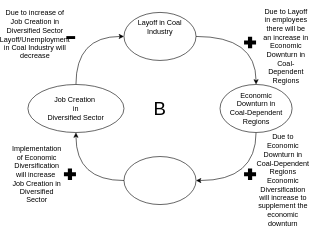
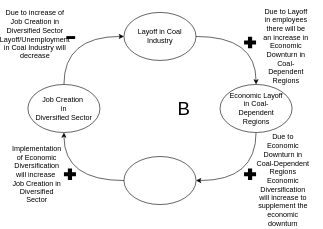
- <mxCell id="10" value="Layoff in Coal Industry" style="text;html=1;strokeColor=none;fillColor=none;align=center;verticalAlign=middle;whiteSpace=wrap;rounded=0;" vertex="1" parent="1"><mxGeometry x="210" y="30" width="100" height="30" as="geometry" /></mxCell>
+ <mxCell id="10" value="Layoff in Coal Industry" style="text;html=1;strokeColor=none;fillColor=none;align=center;verticalAlign=middle;whiteSpace=wrap;rounded=0;" vertex="1" parent="1"><mxGeometry x="210" y="45" width="100" height="30" as="geometry" /></mxCell>
- <mxCell id="5" value="Job Creation&amp;nbsp;&lt;br&gt;in&lt;br&gt;Diversified Sector" style="ellipse;whiteSpace=wrap;html=1;" vertex="1" parent="1"><mxGeometry x="40" y="140" width="160" height="80" as="geometry" /></mxCell>
+ <mxCell id="5" value="Job Creation&amp;nbsp;&lt;br&gt;in&lt;br&gt;Diversified Sector" style="ellipse;whiteSpace=wrap;html=1;" vertex="1" parent="1"><mxGeometry x="40" y="140" width="120" height="80" as="geometry" /></mxCell>
- <mxCell id="12" value="B" style="text;html=1;strokeColor=none;fillColor=none;align=center;verticalAlign=middle;whiteSpace=wrap;rounded=0;fontSize=31;" vertex="1" parent="1"><mxGeometry x="230" y="165" width="60" height="30" as="geometry" /></mxCell>
+ <mxCell id="12" value="B" style="text;html=1;strokeColor=none;fillColor=none;align=center;verticalAlign=middle;whiteSpace=wrap;rounded=0;fontSize=31;" vertex="1" parent="1"><mxGeometry x="270" y="165" width="60" height="30" as="geometry" /></mxCell>
- <mxCell id="11" value="Economic Downturn in Coal-Dependent Regions" style="text;html=1;strokeColor=none;fillColor=none;align=center;verticalAlign=middle;whiteSpace=wrap;rounded=0;" vertex="1" parent="1"><mxGeometry x="372.5" y="165" width="95" height="30" as="geometry" /></mxCell>
+ <mxCell id="11" value="Economic Layoff in Coal-Dependent Regions" style="text;html=1;strokeColor=none;fillColor=none;align=center;verticalAlign=middle;whiteSpace=wrap;rounded=0;" vertex="1" parent="1"><mxGeometry x="372.5" y="165" width="95" height="30" as="geometry" /></mxCell>
